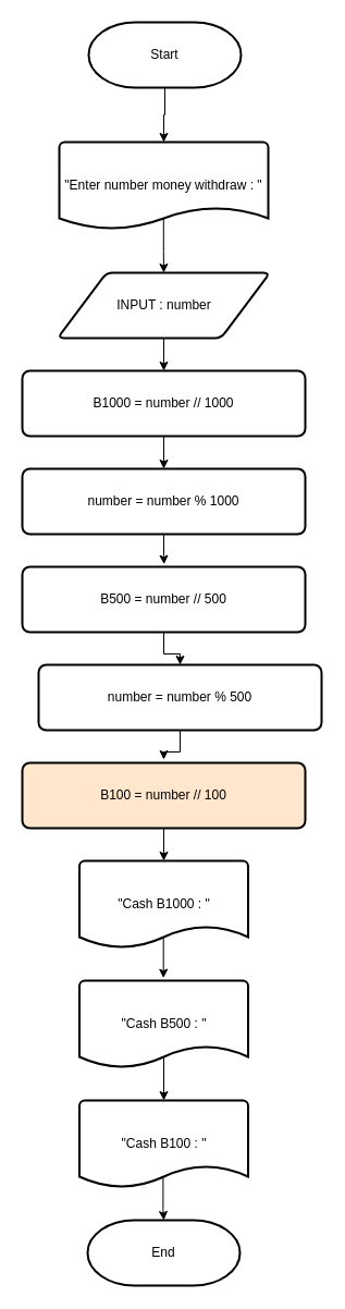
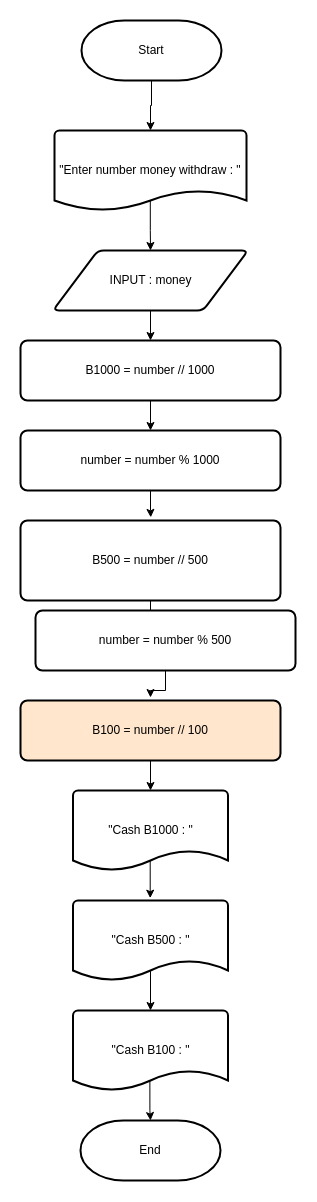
- <mxCell id="7" value="INPUT : number" style="shape=parallelogram;html=1;strokeWidth=2;perimeter=parallelogramPerimeter;whiteSpace=wrap;rounded=1;arcSize=12;size=0.23;" parent="1" vertex="1"><mxGeometry x="52.5" y="250" width="195" height="60" as="geometry" /></mxCell>
+ <mxCell id="7" value="INPUT : money" style="shape=parallelogram;html=1;strokeWidth=2;perimeter=parallelogramPerimeter;whiteSpace=wrap;rounded=1;arcSize=12;size=0.23;" parent="1" vertex="1"><mxGeometry x="52.5" y="250" width="195" height="60" as="geometry" /></mxCell>
- <mxCell id="14" value="B500 = number // 500" style="rounded=1;whiteSpace=wrap;html=1;absoluteArcSize=1;arcSize=14;strokeWidth=2;" parent="1" vertex="1"><mxGeometry x="20" y="520" width="260" height="60" as="geometry" /></mxCell>
+ <mxCell id="14" value="B500 = number // 500" style="rounded=1;whiteSpace=wrap;html=1;absoluteArcSize=1;arcSize=14;strokeWidth=2;" parent="1" vertex="1"><mxGeometry x="20" y="520" width="260" height="80" as="geometry" /></mxCell>
